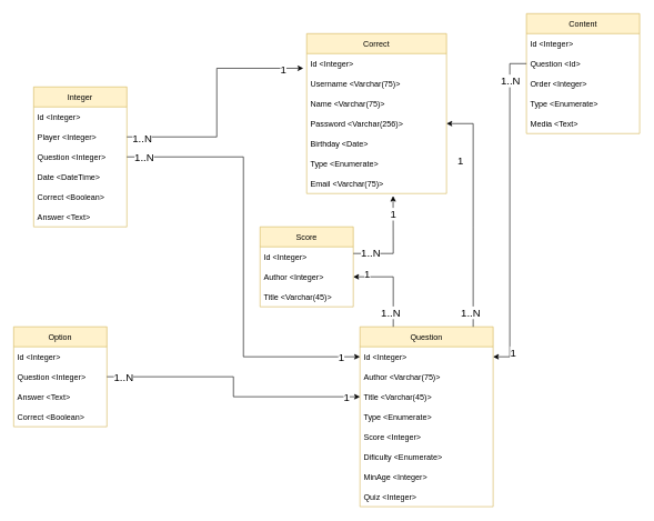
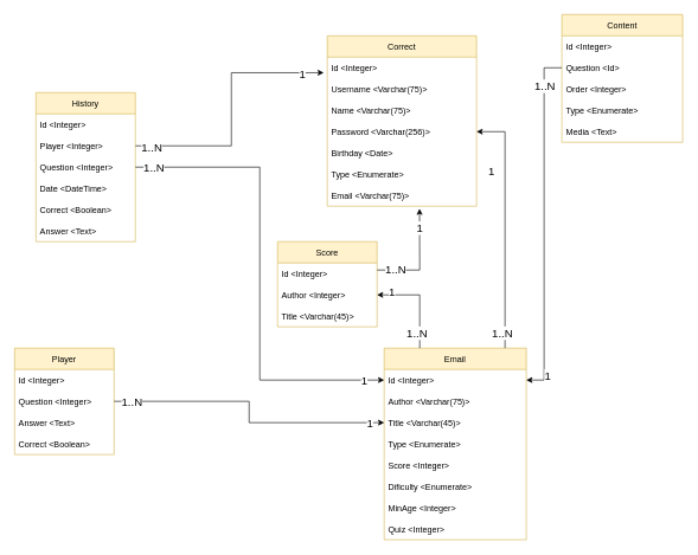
- <mxCell id="33" value="Integer" style="swimlane;fontStyle=0;childLayout=stackLayout;horizontal=1;startSize=30;horizontalStack=0;resizeParent=1;resizeParentMax=0;resizeLast=0;collapsible=1;marginBottom=0;fillColor=#fff2cc;strokeColor=#d6b656;" vertex="1" parent="1"><mxGeometry x="50" y="130" width="140" height="210" as="geometry" /></mxCell>
+ <mxCell id="33" value="History" style="swimlane;fontStyle=0;childLayout=stackLayout;horizontal=1;startSize=30;horizontalStack=0;resizeParent=1;resizeParentMax=0;resizeLast=0;collapsible=1;marginBottom=0;fillColor=#fff2cc;strokeColor=#d6b656;" vertex="1" parent="1"><mxGeometry x="50" y="130" width="140" height="210" as="geometry" /></mxCell>
- <mxCell id="19" value="Option" style="swimlane;fontStyle=0;childLayout=stackLayout;horizontal=1;startSize=30;horizontalStack=0;resizeParent=1;resizeParentMax=0;resizeLast=0;collapsible=1;marginBottom=0;fillColor=#fff2cc;strokeColor=#d6b656;" vertex="1" parent="1"><mxGeometry x="20" y="490" width="140" height="150" as="geometry" /></mxCell>
+ <mxCell id="19" value="Player" style="swimlane;fontStyle=0;childLayout=stackLayout;horizontal=1;startSize=30;horizontalStack=0;resizeParent=1;resizeParentMax=0;resizeLast=0;collapsible=1;marginBottom=0;fillColor=#fff2cc;strokeColor=#d6b656;" vertex="1" parent="1"><mxGeometry x="20" y="490" width="140" height="150" as="geometry" /></mxCell>
- <mxCell id="10" value="Question" style="swimlane;fontStyle=0;childLayout=stackLayout;horizontal=1;startSize=30;horizontalStack=0;resizeParent=1;resizeParentMax=0;resizeLast=0;collapsible=1;marginBottom=0;fillColor=#fff2cc;strokeColor=#d6b656;" vertex="1" parent="1"><mxGeometry x="540" y="490" width="200" height="270" as="geometry" /></mxCell>
+ <mxCell id="10" value="Email" style="swimlane;fontStyle=0;childLayout=stackLayout;horizontal=1;startSize=30;horizontalStack=0;resizeParent=1;resizeParentMax=0;resizeLast=0;collapsible=1;marginBottom=0;fillColor=#fff2cc;strokeColor=#d6b656;" vertex="1" parent="1"><mxGeometry x="540" y="490" width="200" height="270" as="geometry" /></mxCell>
